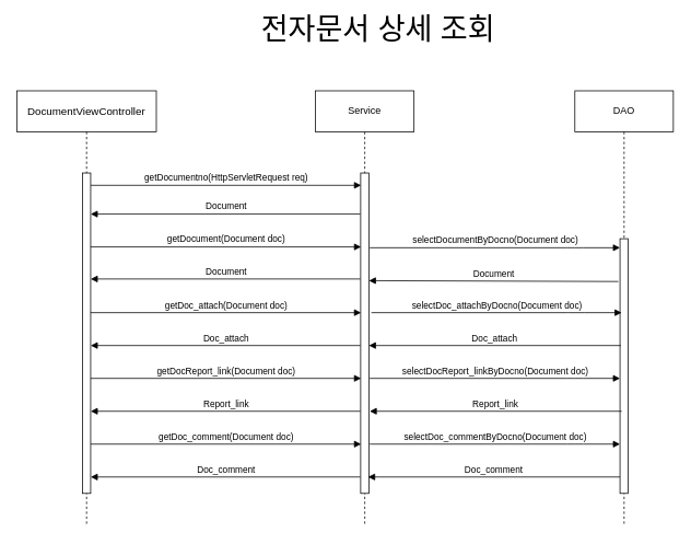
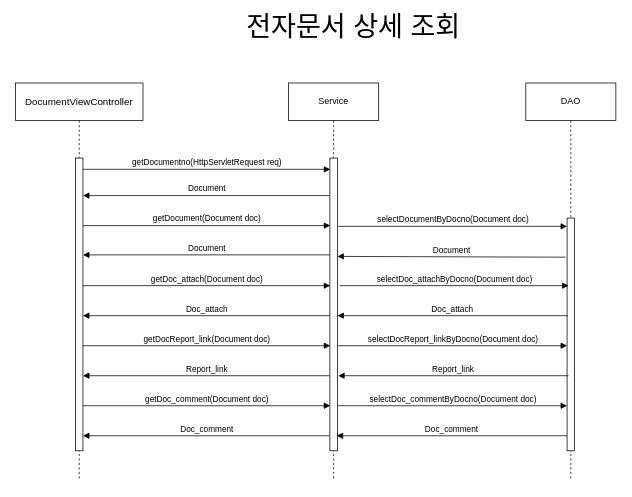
- <mxCell id="2" value="&lt;font style=&quot;font-size: 36px&quot;&gt;전자문서 상세 조회&lt;/font&gt;" style="text;html=1;resizable=0;autosize=1;align=center;verticalAlign=middle;points=[];fillColor=none;strokeColor=none;rounded=0;" vertex="1" parent="1"><mxGeometry x="300" y="20" width="320" height="30" as="geometry" /></mxCell>
+ <mxCell id="2" value="&lt;font style=&quot;font-size: 36px&quot;&gt;전자문서 상세 조회&lt;/font&gt;" style="text;html=1;resizable=0;autosize=1;align=center;verticalAlign=middle;points=[];fillColor=none;strokeColor=none;rounded=0;" vertex="1" parent="1"><mxGeometry x="310" y="20" width="320" height="30" as="geometry" /></mxCell>
